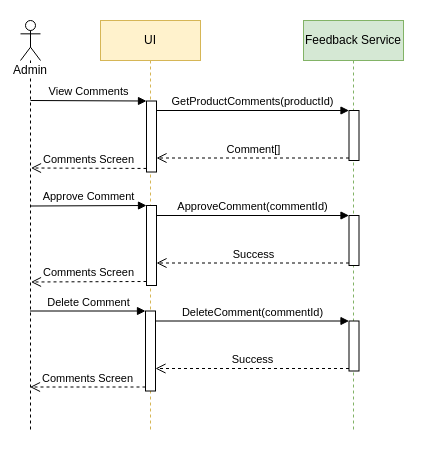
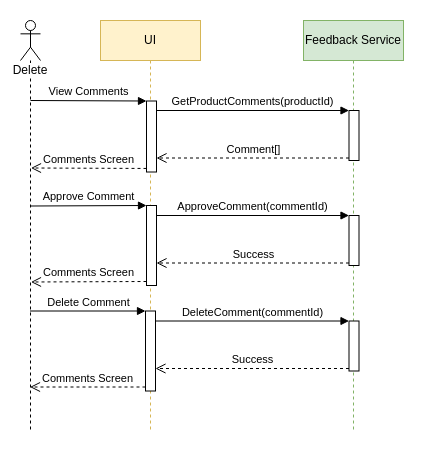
- <mxCell id="2" value="Admin" style="shape=umlLifeline;participant=umlActor;perimeter=lifelinePerimeter;whiteSpace=wrap;html=1;container=1;collapsible=0;recursiveResize=0;verticalAlign=top;spacingTop=36;labelBackgroundColor=#ffffff;outlineConnect=0;" parent="1" vertex="1"><mxGeometry x="20" y="20" width="20" height="410" as="geometry" /></mxCell>
+ <mxCell id="2" value="Delete" style="shape=umlLifeline;participant=umlActor;perimeter=lifelinePerimeter;whiteSpace=wrap;html=1;container=1;collapsible=0;recursiveResize=0;verticalAlign=top;spacingTop=36;labelBackgroundColor=#ffffff;outlineConnect=0;" parent="1" vertex="1"><mxGeometry x="20" y="20" width="20" height="410" as="geometry" /></mxCell>
